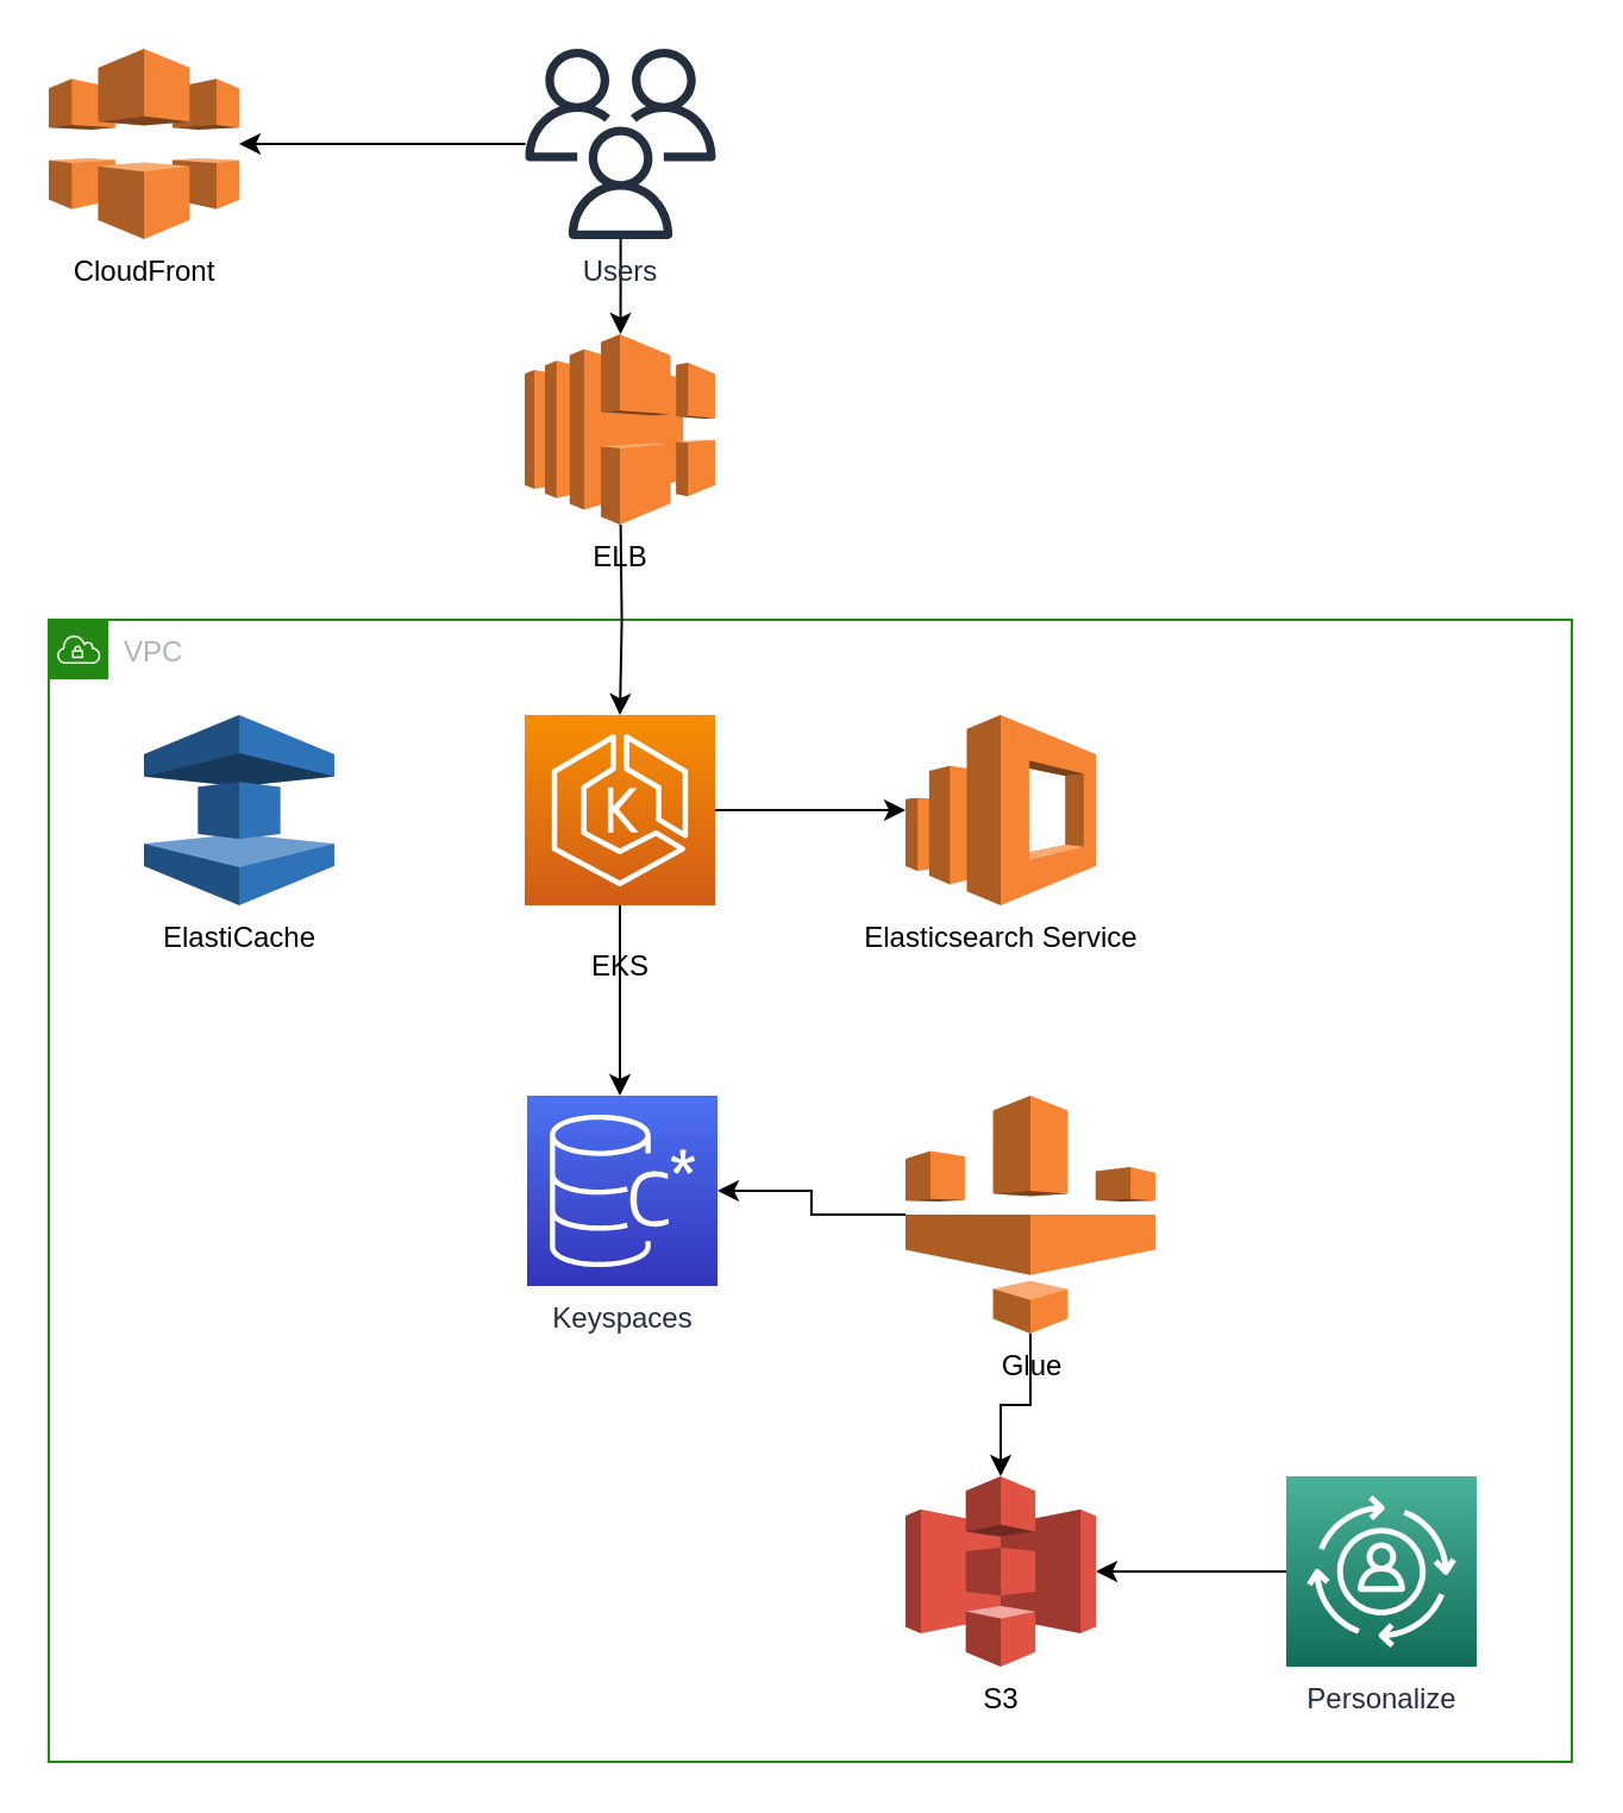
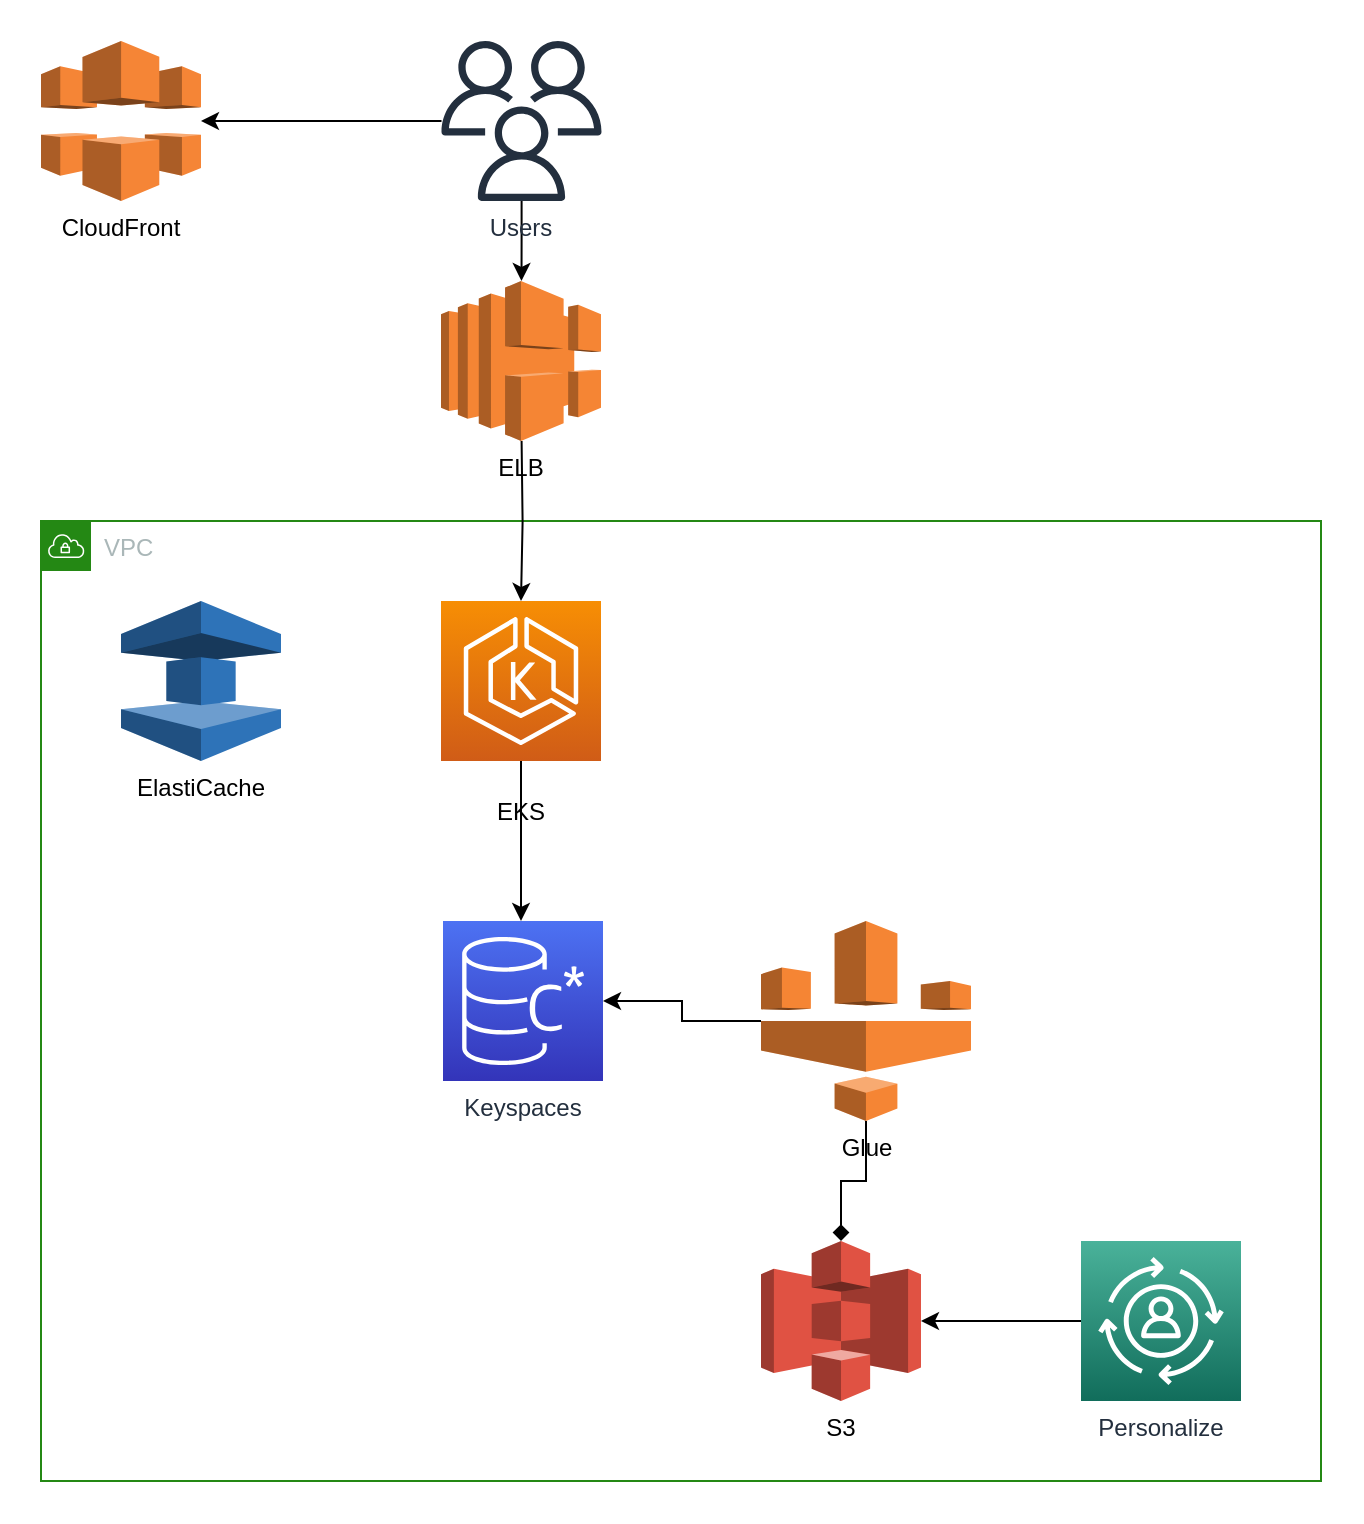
- <mxCell id="9" style="edgeStyle=orthogonalEdgeStyle;rounded=0;orthogonalLoop=1;jettySize=auto;html=1;" edge="1" parent="1" source="10" target="20"><mxGeometry relative="1" as="geometry" /></mxCell>
- <mxCell id="20" value="Elasticsearch Service" style="outlineConnect=0;dashed=0;verticalLabelPosition=bottom;verticalAlign=top;align=center;html=1;shape=mxgraph.aws3.elasticsearch_service;fillColor=#F58534;gradientColor=none;" vertex="1" parent="1"><mxGeometry x="380" y="300" width="80" height="80" as="geometry" /></mxCell>
- <mxCell id="17" style="edgeStyle=orthogonalEdgeStyle;rounded=0;orthogonalLoop=1;jettySize=auto;html=1;entryX=0.5;entryY=0;entryDx=0;entryDy=0;entryPerimeter=0;" edge="1" parent="1" source="18" target="19"><mxGeometry relative="1" as="geometry" /></mxCell>
+ <mxCell id="17" style="edgeStyle=orthogonalEdgeStyle;rounded=0;orthogonalLoop=1;jettySize=auto;html=1;entryX=0.5;entryY=0;entryDx=0;entryDy=0;entryPerimeter=0;endArrow=diamond;" edge="1" parent="1" source="18" target="19"><mxGeometry relative="1" as="geometry" /></mxCell>
